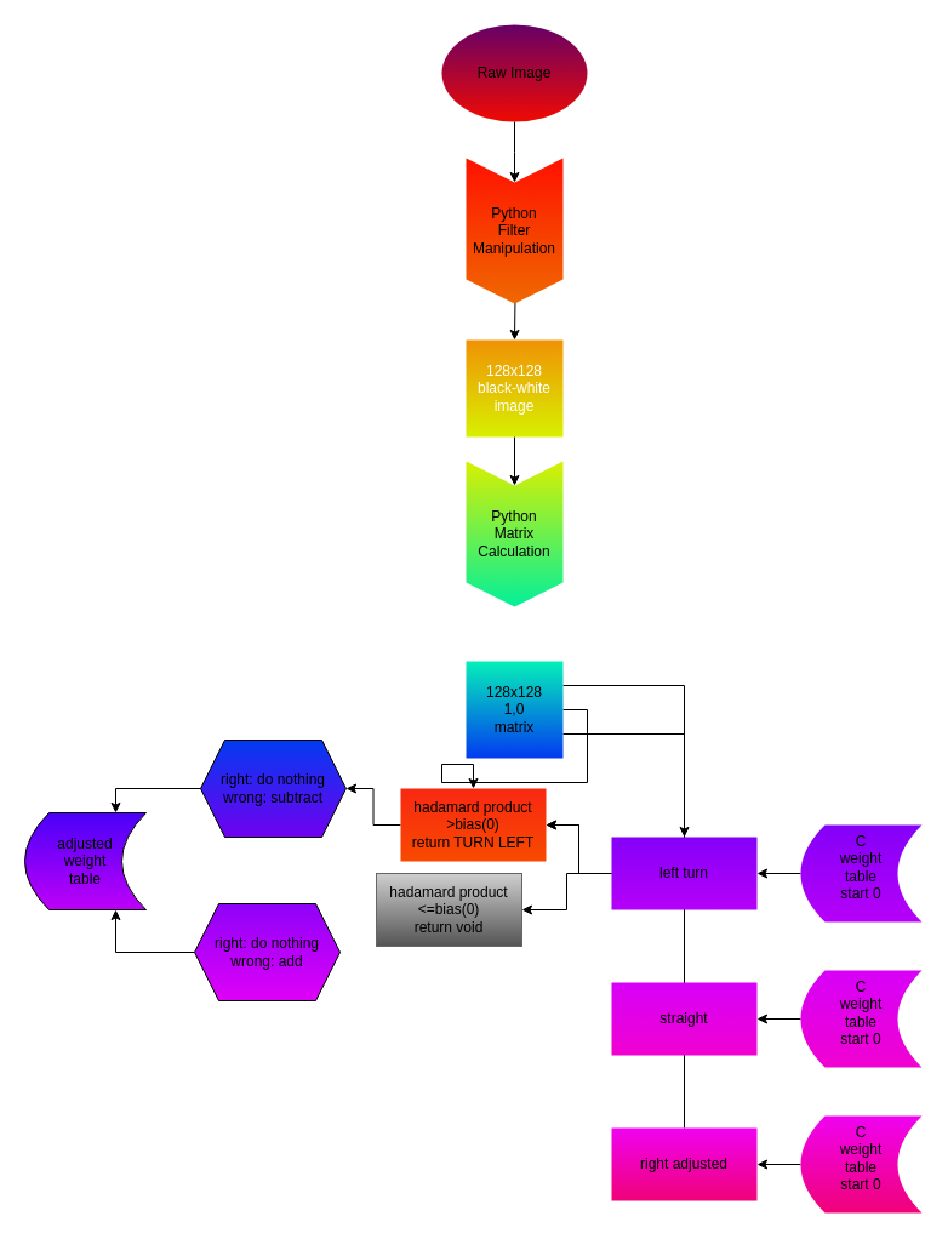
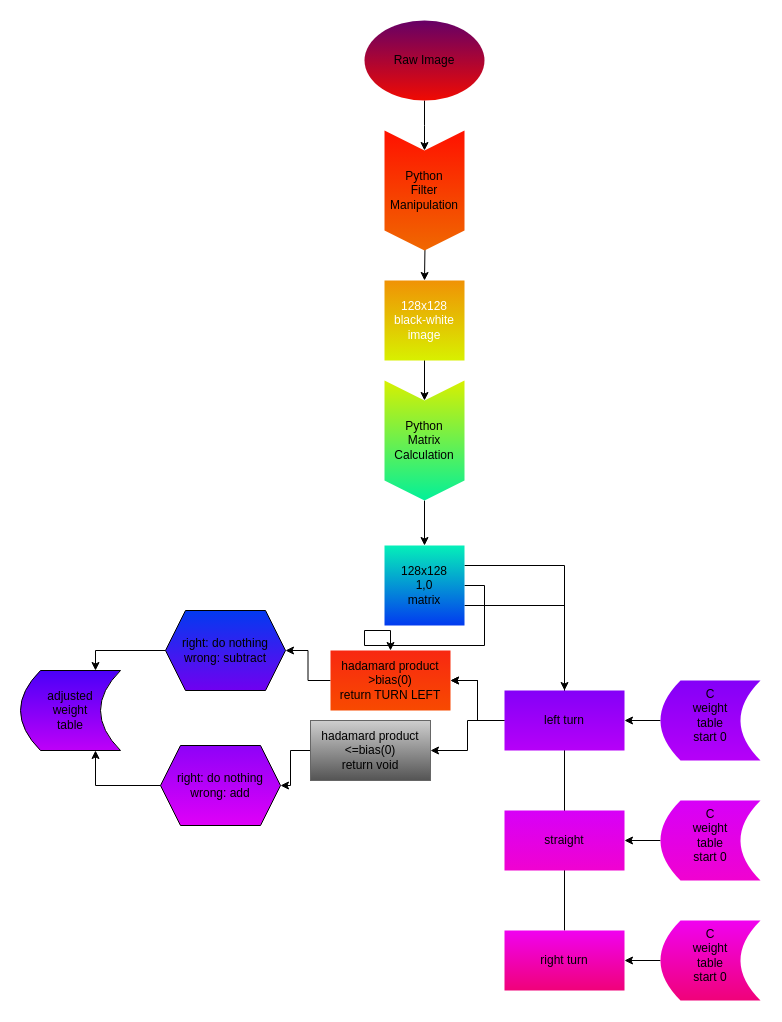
+ <mxCell id="8" style="edgeStyle=orthogonalEdgeStyle;rounded=0;orthogonalLoop=1;jettySize=auto;html=1;entryX=0.5;entryY=0;entryDx=0;entryDy=0;" parent="1" source="9" target="13" edge="1"><mxGeometry relative="1" as="geometry" /></mxCell>
+ <mxCell id="28" value="" style="edgeStyle=orthogonalEdgeStyle;rounded=0;orthogonalLoop=1;jettySize=auto;html=1;" parent="1" source="29" target="33" edge="1"><mxGeometry relative="1" as="geometry" /></mxCell>
- <mxCell id="16" value="right adjusted" style="shape=process;whiteSpace=wrap;html=1;backgroundOutline=1;strokeColor=none;gradientColor=#F00279;fillColor=#F002F0;" parent="1" vertex="1"><mxGeometry x="504" y="930" width="120" height="60" as="geometry" /></mxCell>
+ <mxCell id="16" value="right turn" style="shape=process;whiteSpace=wrap;html=1;backgroundOutline=1;strokeColor=none;gradientColor=#F00279;fillColor=#F002F0;" parent="1" vertex="1"><mxGeometry x="504" y="930" width="120" height="60" as="geometry" /></mxCell>
